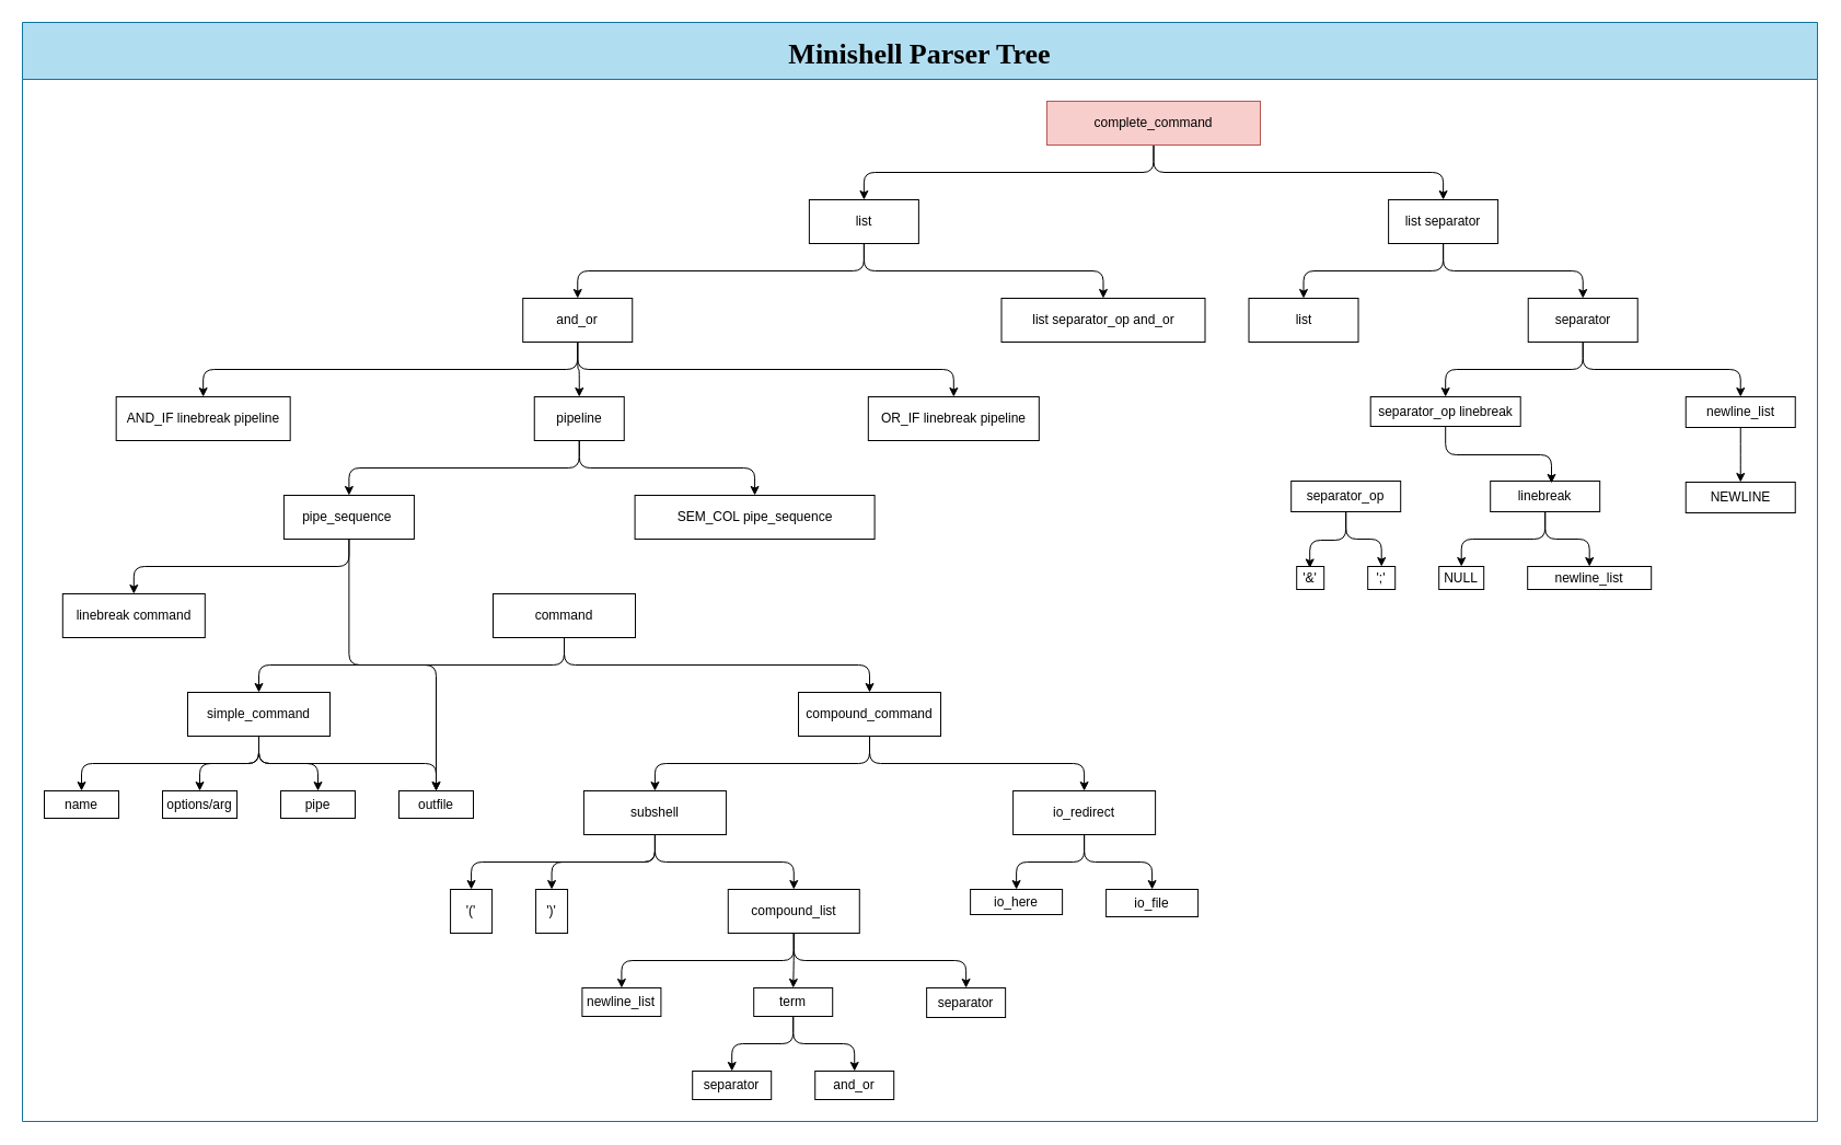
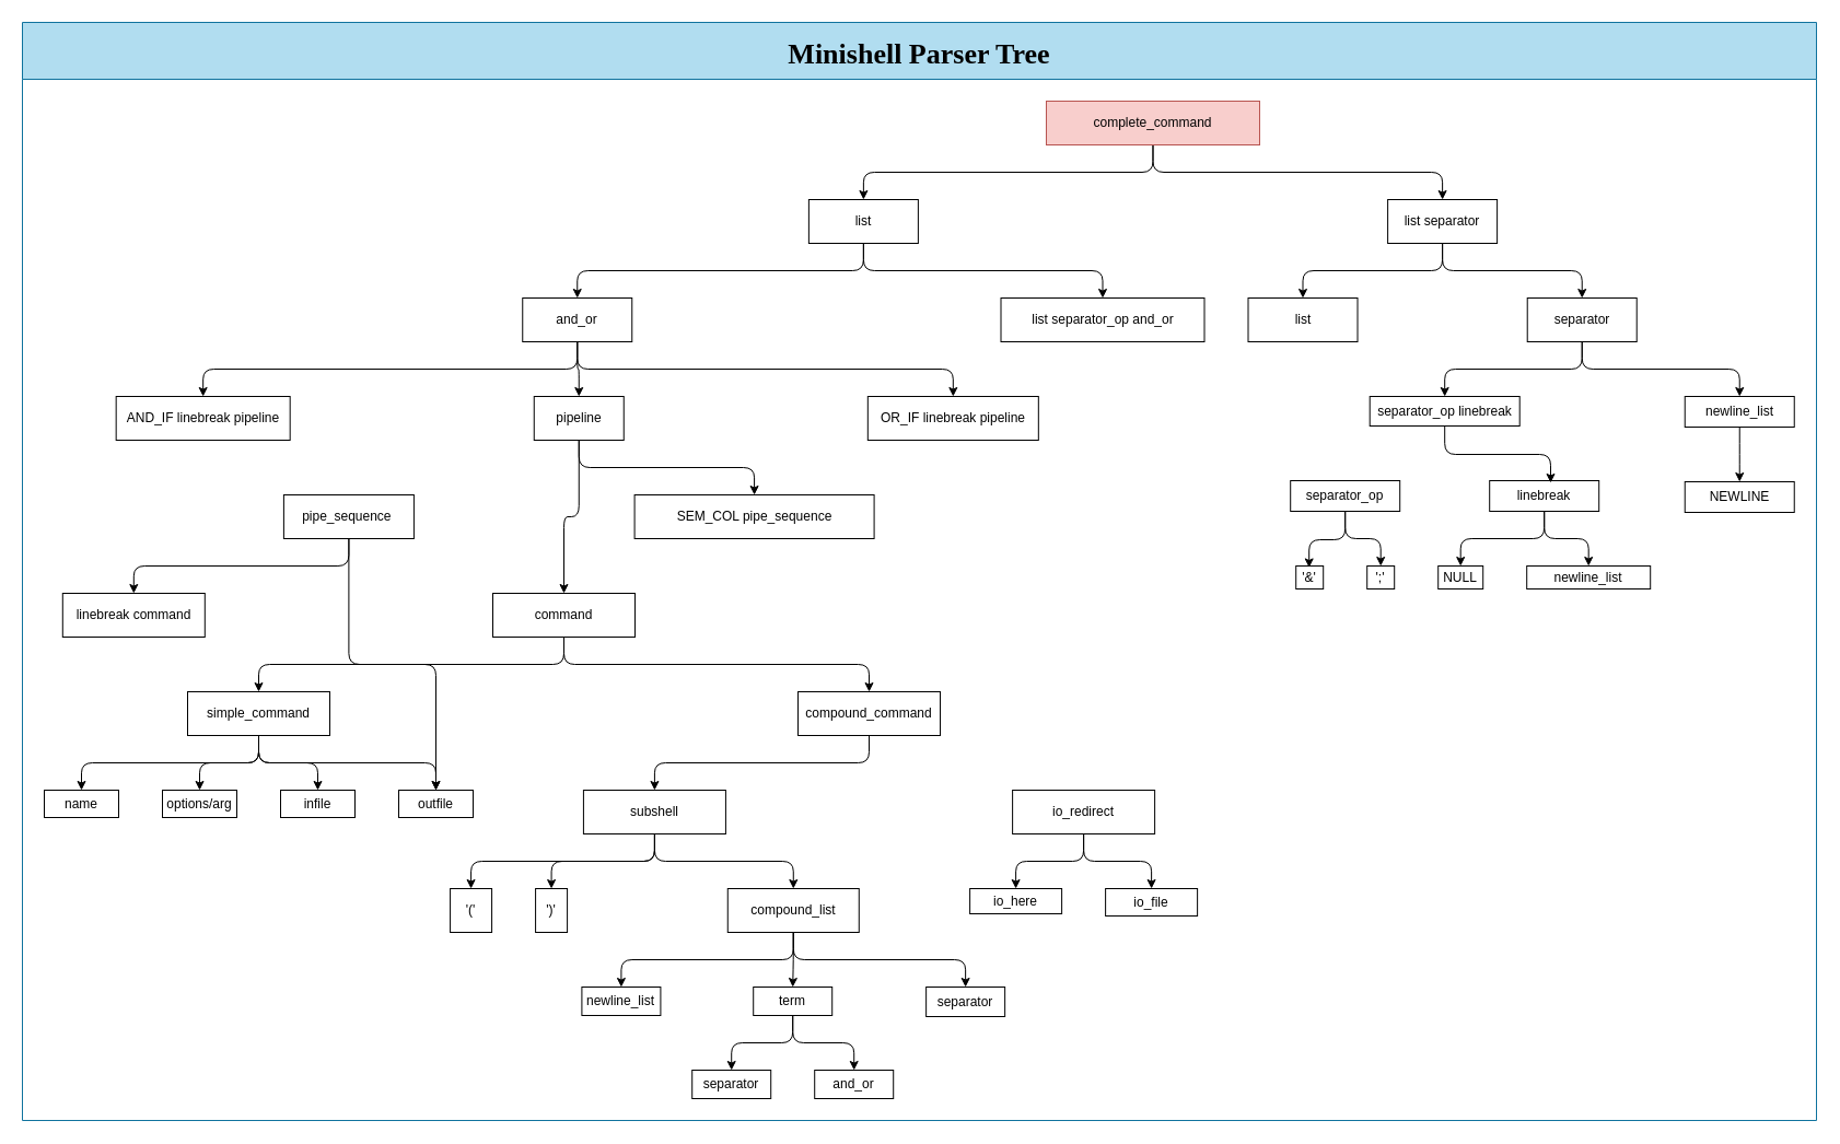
- <mxCell id="16" value="" style="edgeStyle=elbowEdgeStyle;rounded=1;elbow=vertical;html=1;" parent="2" source="13" target="15" edge="1"><mxGeometry relative="1" as="geometry" /></mxCell>
+ <mxCell id="16" value="" style="edgeStyle=elbowEdgeStyle;rounded=1;elbow=vertical;html=1;" parent="2" source="13" target="21" edge="1"><mxGeometry relative="1" as="geometry" /></mxCell>
- <mxCell id="75" style="edgeStyle=elbowEdgeStyle;elbow=vertical;html=1;fontSize=22;entryX=0.5;entryY=0;entryDx=0;entryDy=0;" edge="1" parent="2" source="25" target="74"><mxGeometry relative="1" as="geometry"><mxPoint x="311.324" y="710.471" as="targetPoint" /></mxGeometry></mxCell>
- <mxCell id="49" value="pipe" style="whiteSpace=wrap;html=1;movable=1;resizable=1;rotatable=1;deletable=1;editable=1;connectable=1;container=0;" parent="2" vertex="1"><mxGeometry x="236" y="702" width="68" height="25" as="geometry" /></mxCell>
+ <mxCell id="49" value="infile" style="whiteSpace=wrap;html=1;movable=1;resizable=1;rotatable=1;deletable=1;editable=1;connectable=1;container=0;" parent="2" vertex="1"><mxGeometry x="236" y="702" width="68" height="25" as="geometry" /></mxCell>
